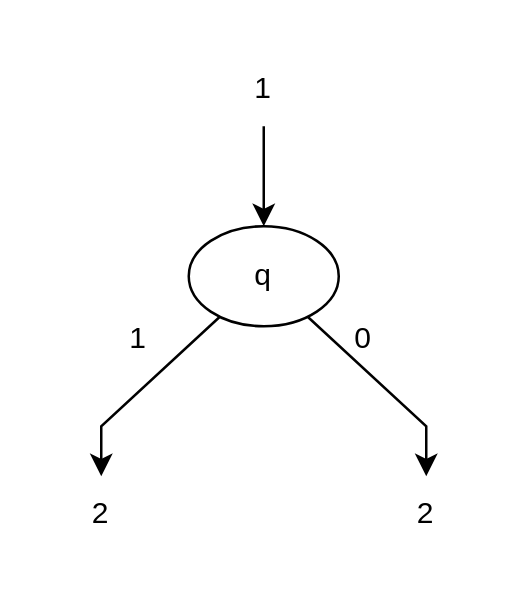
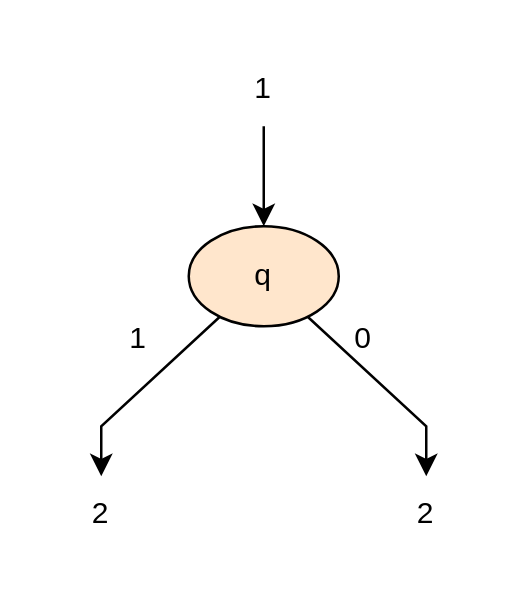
- <mxCell id="2" value="q" style="ellipse;whiteSpace=wrap;html=1;" vertex="1" parent="1"><mxGeometry x="75" y="90" width="60" height="40" as="geometry" /></mxCell>
+ <mxCell id="2" value="q" style="ellipse;whiteSpace=wrap;html=1;fillColor=#ffe6cc;" vertex="1" parent="1"><mxGeometry x="75" y="90" width="60" height="40" as="geometry" /></mxCell>
